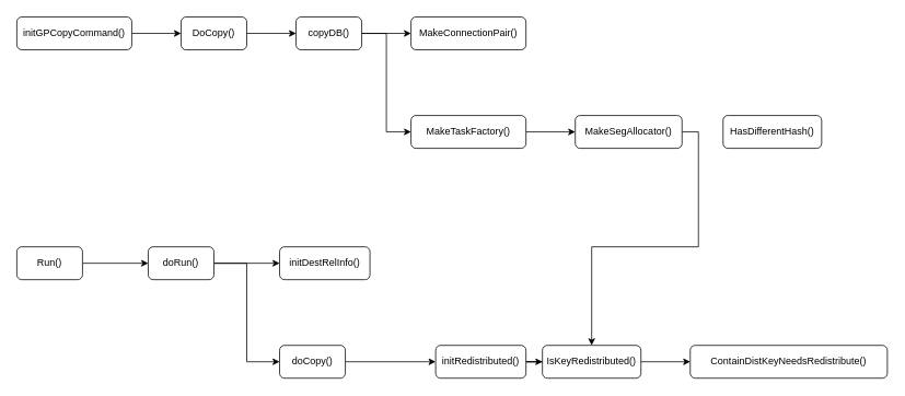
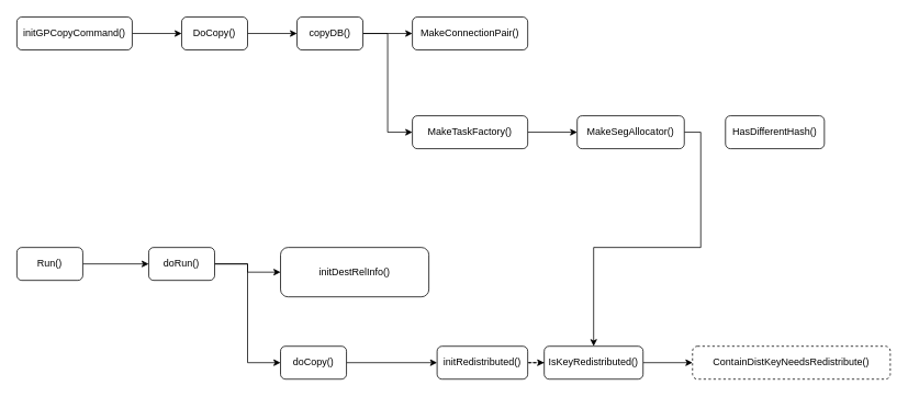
- <mxCell id="7" value="initDestRelInfo()" style="rounded=1;whiteSpace=wrap;html=1;" vertex="1" parent="1"><mxGeometry x="340" y="300" width="110" height="40" as="geometry" /></mxCell>
+ <mxCell id="7" value="initDestRelInfo()" style="rounded=1;whiteSpace=wrap;html=1;" vertex="1" parent="1"><mxGeometry x="340" y="300" width="180" height="60" as="geometry" /></mxCell>
- <mxCell id="10" style="edgeStyle=orthogonalEdgeStyle;rounded=0;orthogonalLoop=1;jettySize=auto;html=1;exitX=1;exitY=0.5;exitDx=0;exitDy=0;" edge="1" parent="1" source="11" target="13"><mxGeometry relative="1" as="geometry" /></mxCell>
+ <mxCell id="10" style="edgeStyle=orthogonalEdgeStyle;rounded=0;orthogonalLoop=1;jettySize=auto;html=1;exitX=1;exitY=0.5;exitDx=0;exitDy=0;dashed=1;" edge="1" parent="1" source="11" target="13"><mxGeometry relative="1" as="geometry" /></mxCell>
- <mxCell id="14" value="ContainDistKeyNeedsRedistribute()" style="rounded=1;whiteSpace=wrap;html=1;" vertex="1" parent="1"><mxGeometry x="840" y="420" width="240" height="40" as="geometry" /></mxCell>
+ <mxCell id="14" value="ContainDistKeyNeedsRedistribute()" style="rounded=1;whiteSpace=wrap;html=1;dashed=1;" vertex="1" parent="1"><mxGeometry x="840" y="420" width="240" height="40" as="geometry" /></mxCell>
